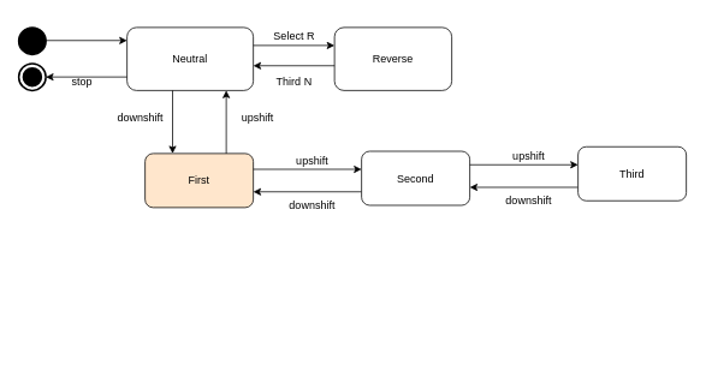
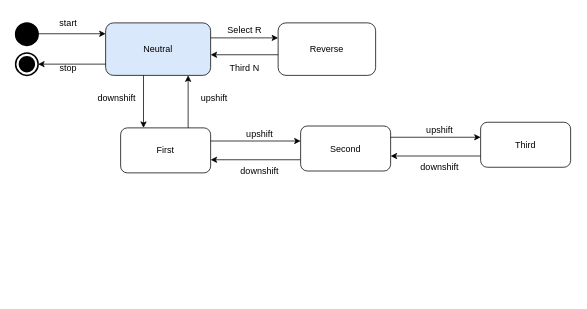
+ <mxCell id="28" value="start" style="text;html=1;align=center;verticalAlign=middle;resizable=0;points=[];autosize=1;" vertex="1" parent="1"><mxGeometry x="70" y="20" width="40" height="20" as="geometry" /></mxCell>
- <mxCell id="2" value="Neutral" style="rounded=1;whiteSpace=wrap;html=1;" parent="1" vertex="1"><mxGeometry x="140" y="30" width="140" height="70" as="geometry" /></mxCell>
+ <mxCell id="2" value="Neutral" style="rounded=1;whiteSpace=wrap;html=1;fillColor=#dae8fc;" parent="1" vertex="1"><mxGeometry x="140" y="30" width="140" height="70" as="geometry" /></mxCell>
- <mxCell id="8" value="First" style="rounded=1;whiteSpace=wrap;html=1;fillColor=#ffe6cc;" parent="1" vertex="1"><mxGeometry x="160" y="170" width="120" height="60" as="geometry" /></mxCell>
+ <mxCell id="8" value="First" style="rounded=1;whiteSpace=wrap;html=1;" parent="1" vertex="1"><mxGeometry x="160" y="170" width="120" height="60" as="geometry" /></mxCell>
